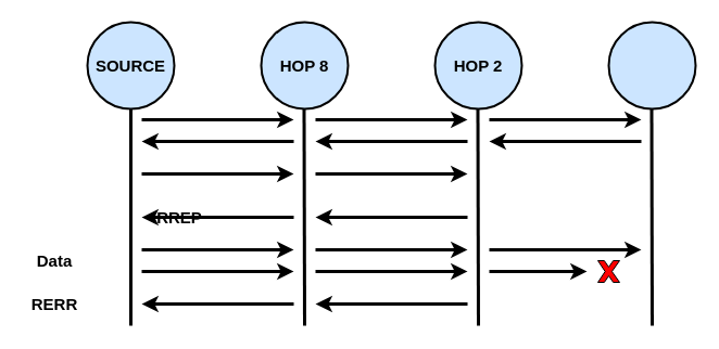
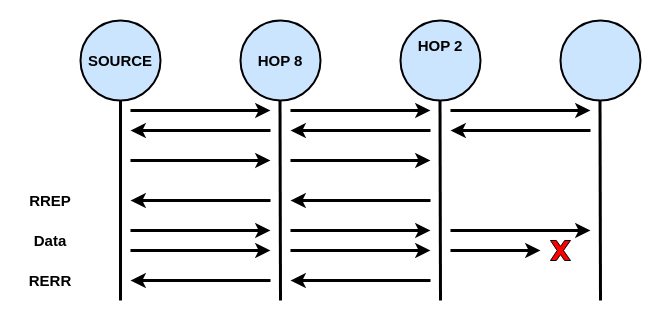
- <mxCell id="30" value="HOP 2" style="text;html=1;align=center;verticalAlign=middle;whiteSpace=wrap;rounded=0;fontStyle=1;fontSize=15;" parent="1" vertex="1"><mxGeometry x="410" y="45" width="60" height="30" as="geometry" /></mxCell>
+ <mxCell id="30" value="HOP 2" style="text;html=1;align=center;verticalAlign=middle;whiteSpace=wrap;rounded=0;fontStyle=1;fontSize=15;" parent="1" vertex="1"><mxGeometry x="410" y="30" width="60" height="30" as="geometry" /></mxCell>
- <mxCell id="31" value="&lt;b&gt;&lt;font style=&quot;font-size: 15px;&quot;&gt;RREP&lt;/font&gt;&lt;/b&gt;" style="text;html=1;align=center;verticalAlign=middle;whiteSpace=wrap;rounded=0;" parent="1" vertex="1"><mxGeometry x="135" y="180" width="60" height="40" as="geometry" /></mxCell>
+ <mxCell id="31" value="&lt;b&gt;&lt;font style=&quot;font-size: 15px;&quot;&gt;RREP&lt;/font&gt;&lt;/b&gt;" style="text;html=1;align=center;verticalAlign=middle;whiteSpace=wrap;rounded=0;" parent="1" vertex="1"><mxGeometry x="20" y="180" width="60" height="40" as="geometry" /></mxCell>
